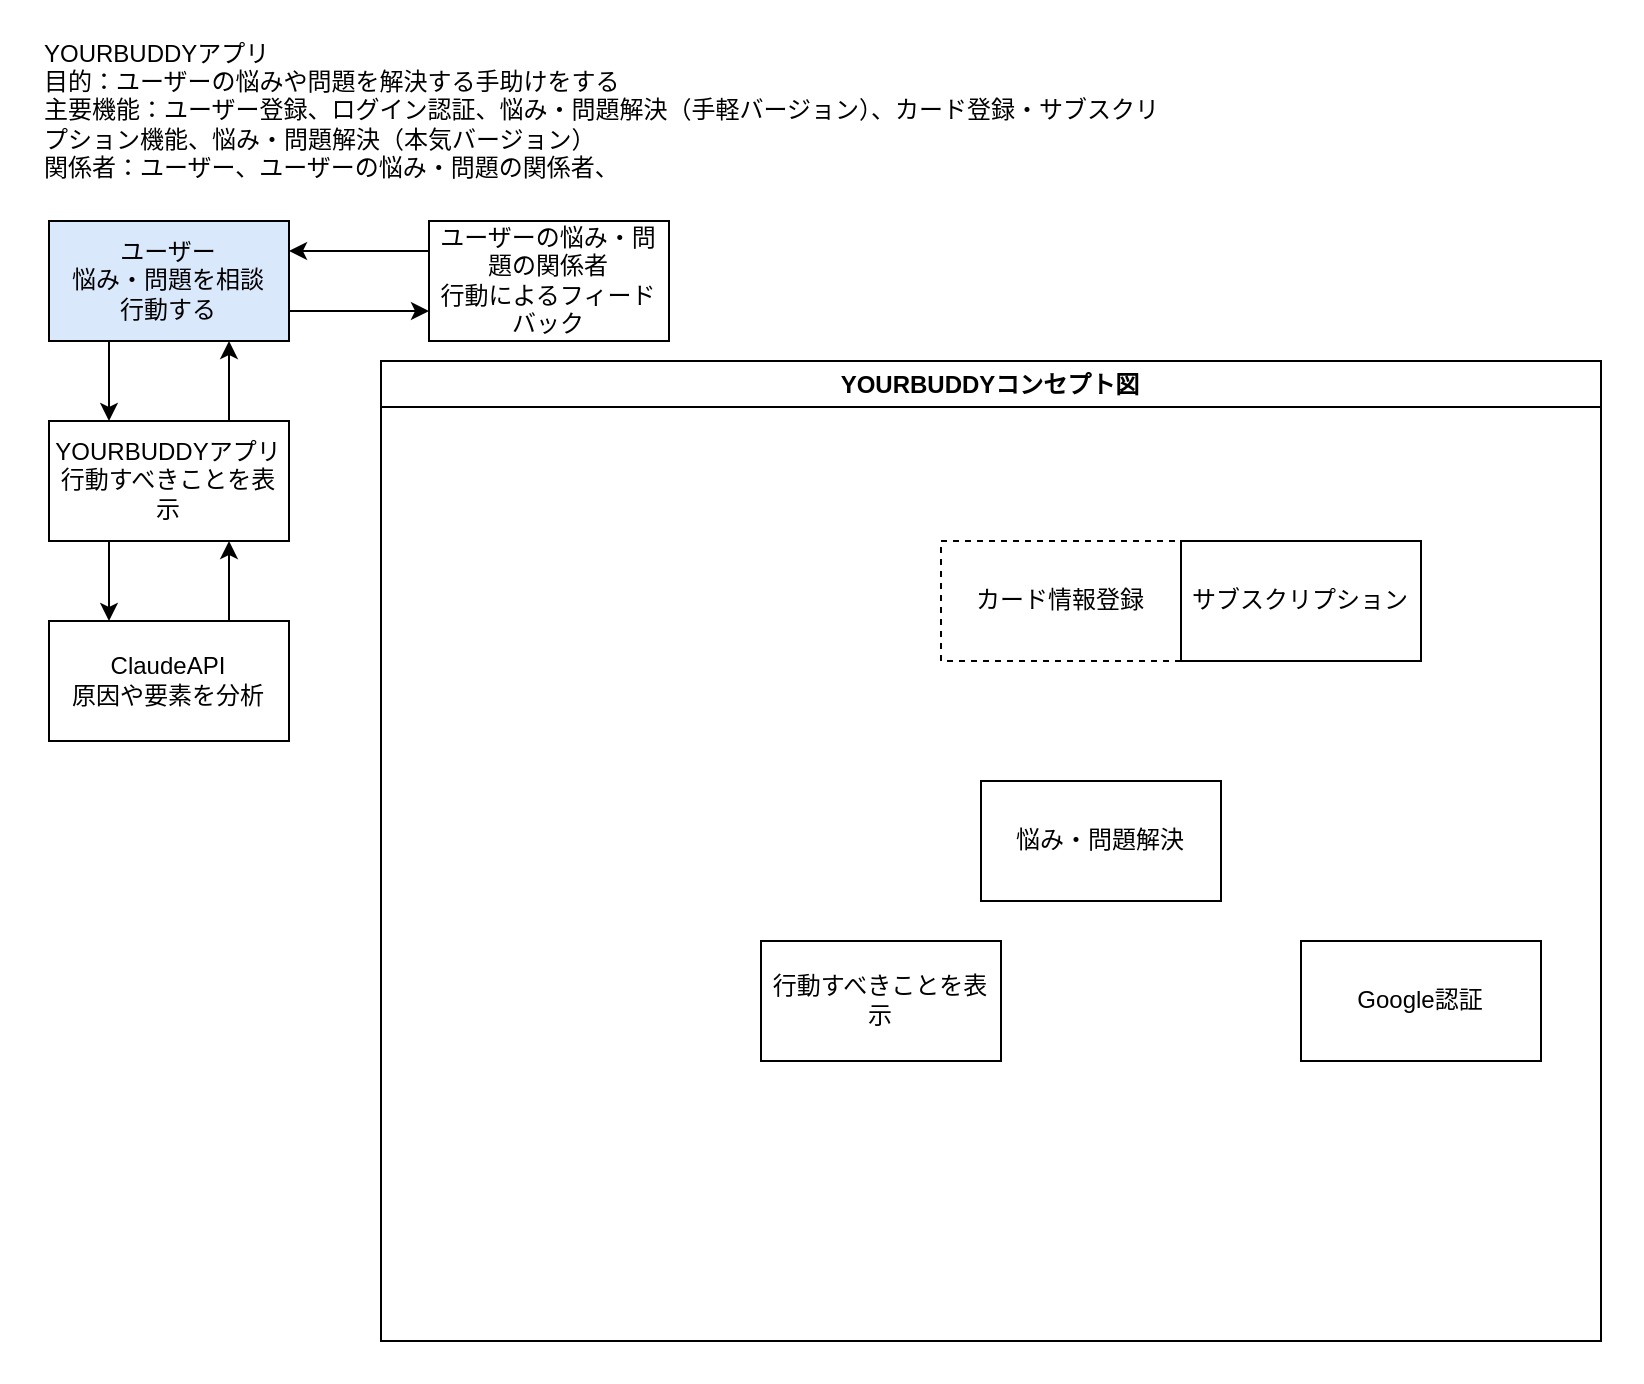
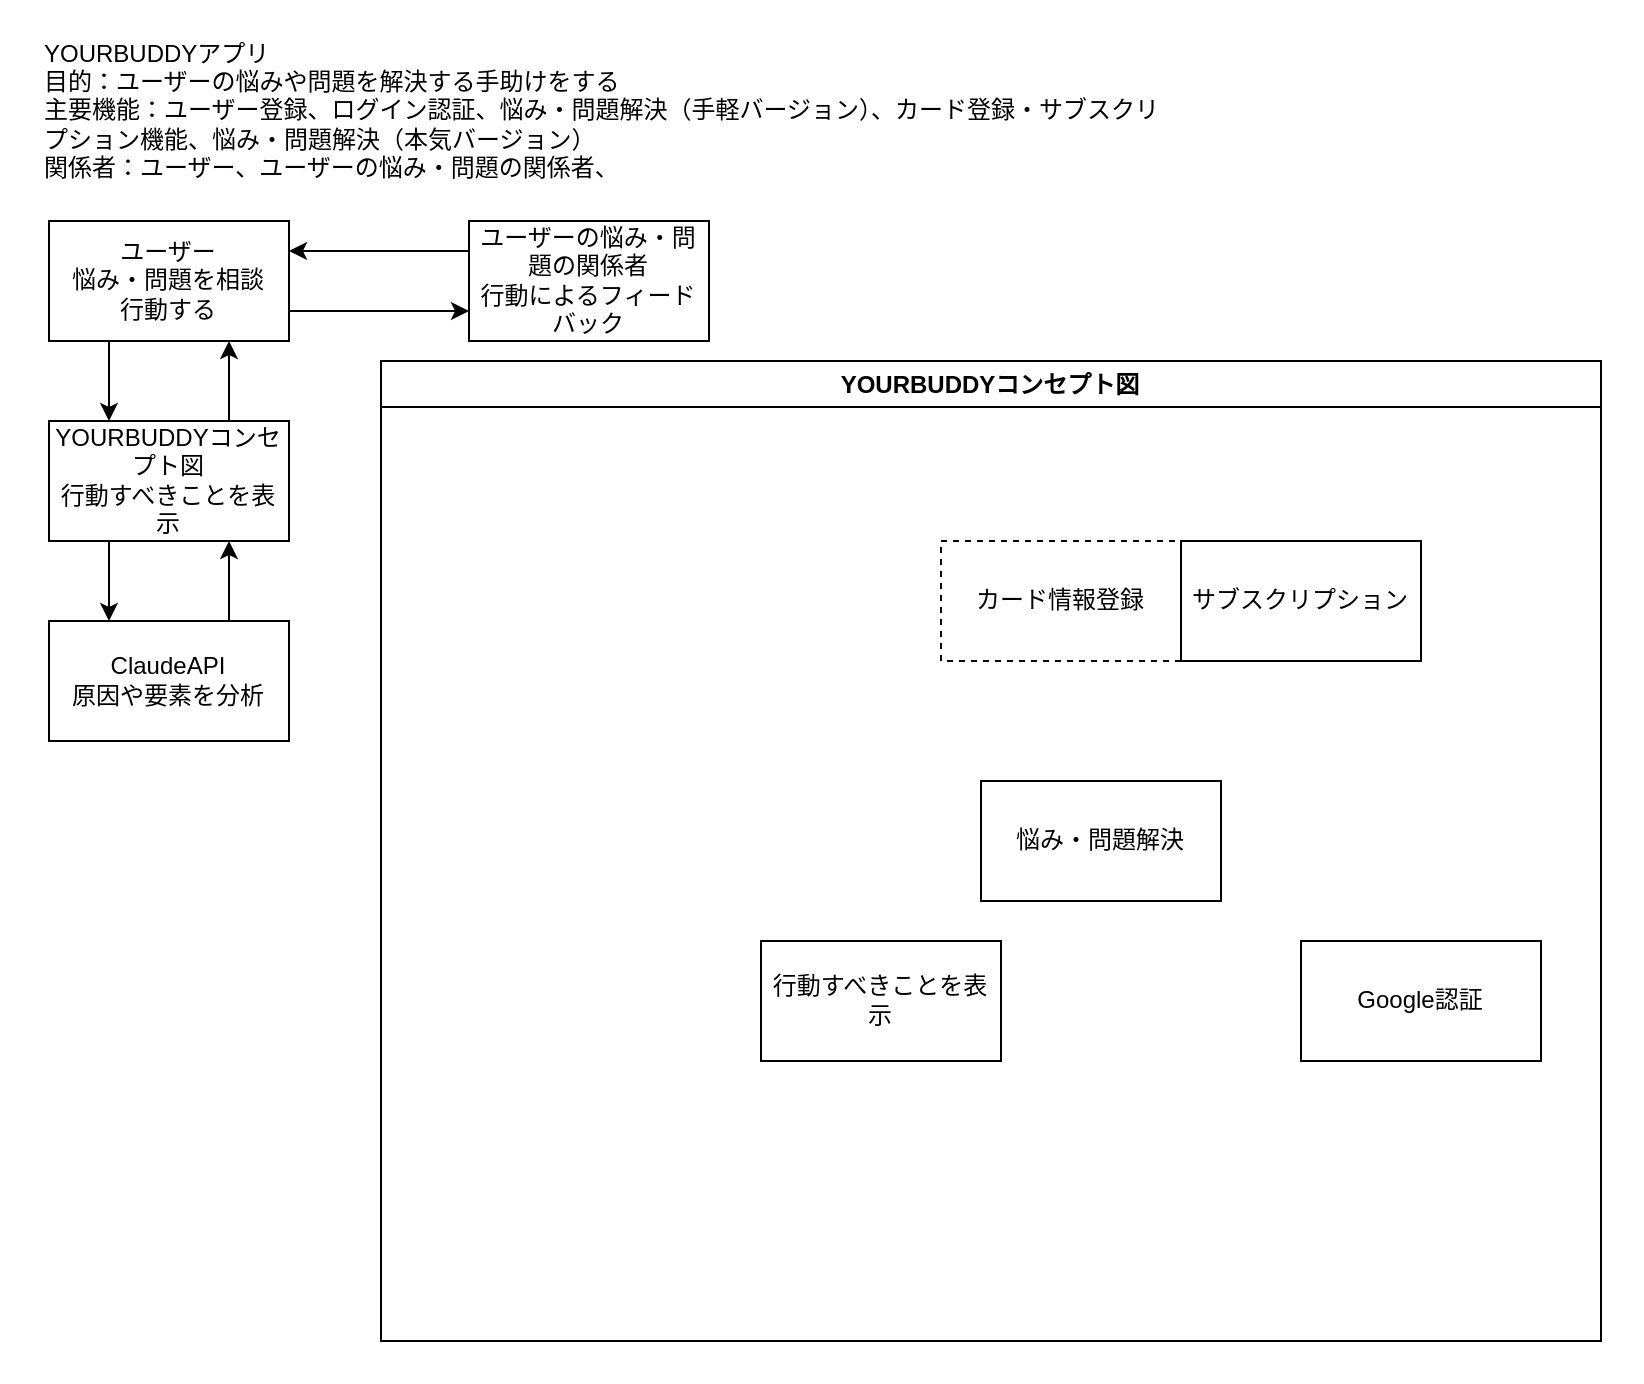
- <mxCell id="5" value="ユーザー&lt;br&gt;悩み・問題を相談&lt;br&gt;行動する" style="rounded=0;whiteSpace=wrap;html=1;fillColor=#dae8fc;" parent="1" vertex="1"><mxGeometry x="24" y="110" width="120" height="60" as="geometry" /></mxCell>
+ <mxCell id="5" value="ユーザー&lt;br&gt;悩み・問題を相談&lt;br&gt;行動する" style="rounded=0;whiteSpace=wrap;html=1;" parent="1" vertex="1"><mxGeometry x="24" y="110" width="120" height="60" as="geometry" /></mxCell>
- <mxCell id="9" value="ユーザーの悩み・問題の関係者&lt;br&gt;行動によるフィードバック" style="rounded=0;whiteSpace=wrap;html=1;" parent="1" vertex="1"><mxGeometry x="214" y="110" width="120" height="60" as="geometry" /></mxCell>
+ <mxCell id="9" value="ユーザーの悩み・問題の関係者&lt;br&gt;行動によるフィードバック" style="rounded=0;whiteSpace=wrap;html=1;" parent="1" vertex="1"><mxGeometry x="234" y="110" width="120" height="60" as="geometry" /></mxCell>
- <mxCell id="15" value="YOURBUDDYアプリ&lt;br&gt;行動すべきことを表示" style="rounded=0;whiteSpace=wrap;html=1;" parent="1" vertex="1"><mxGeometry x="24" y="210" width="120" height="60" as="geometry" /></mxCell>
+ <mxCell id="15" value="YOURBUDDYコンセプト図&lt;br&gt;行動すべきことを表示" style="rounded=0;whiteSpace=wrap;html=1;" parent="1" vertex="1"><mxGeometry x="24" y="210" width="120" height="60" as="geometry" /></mxCell>
